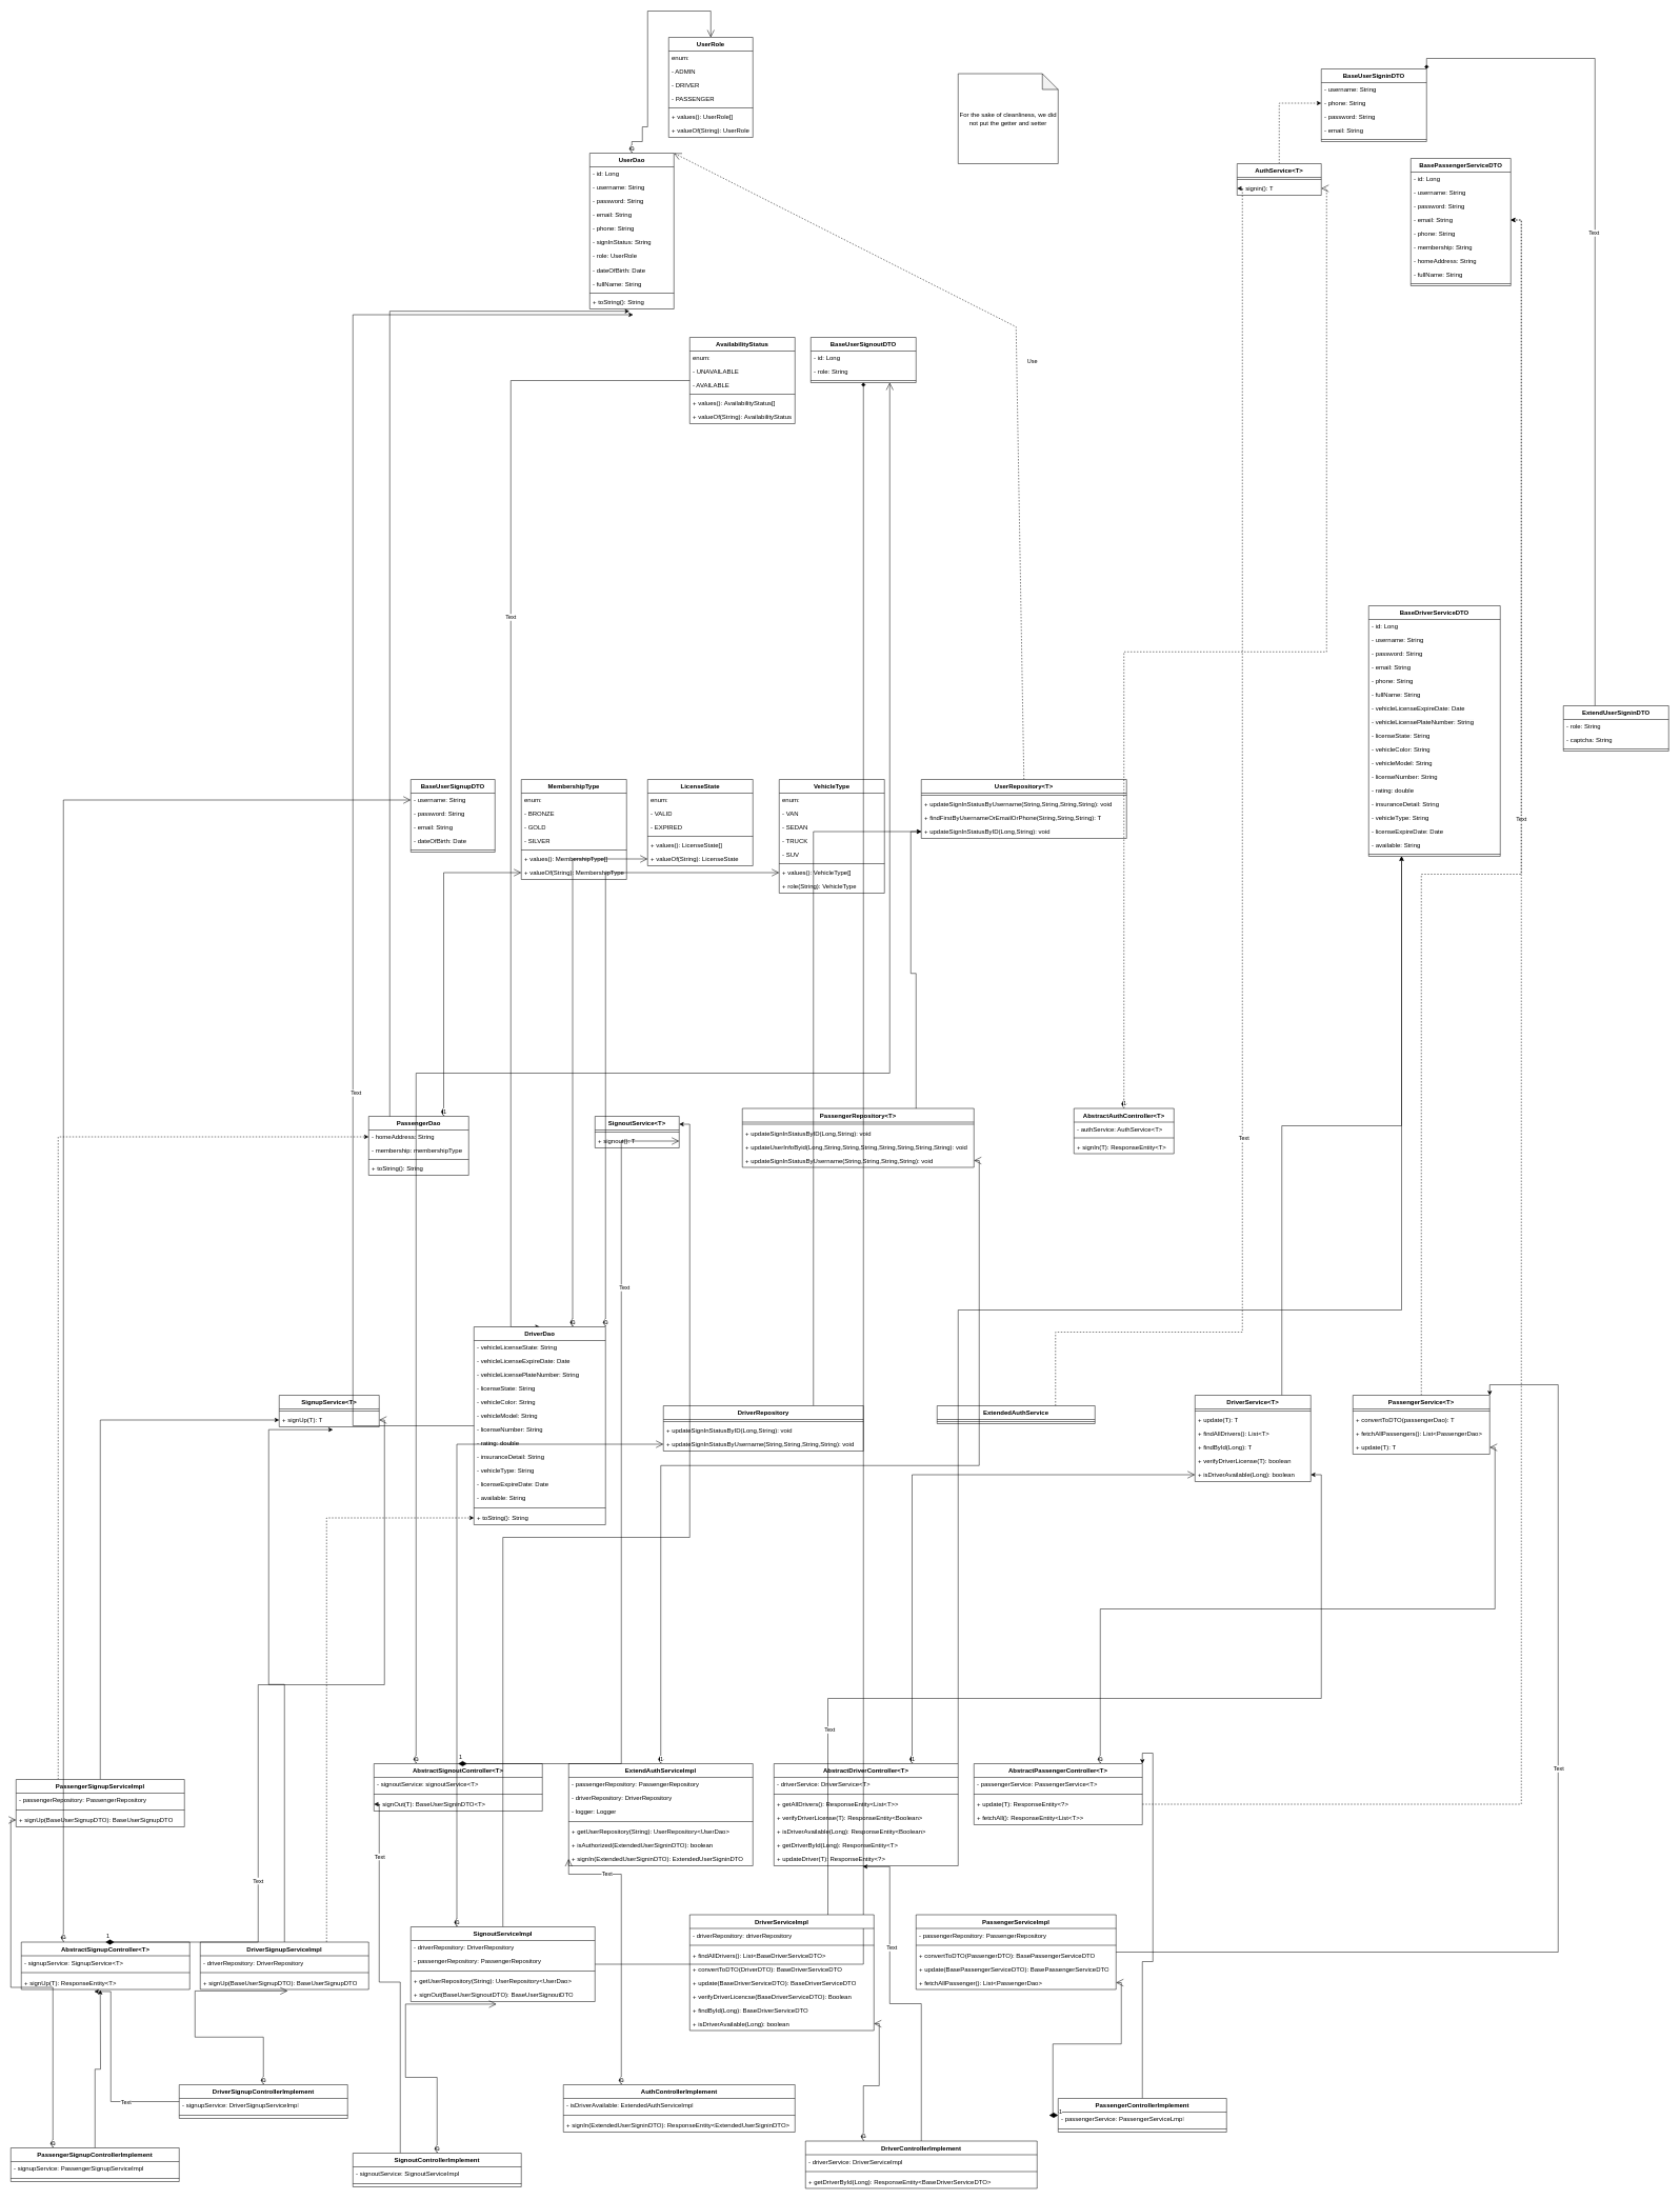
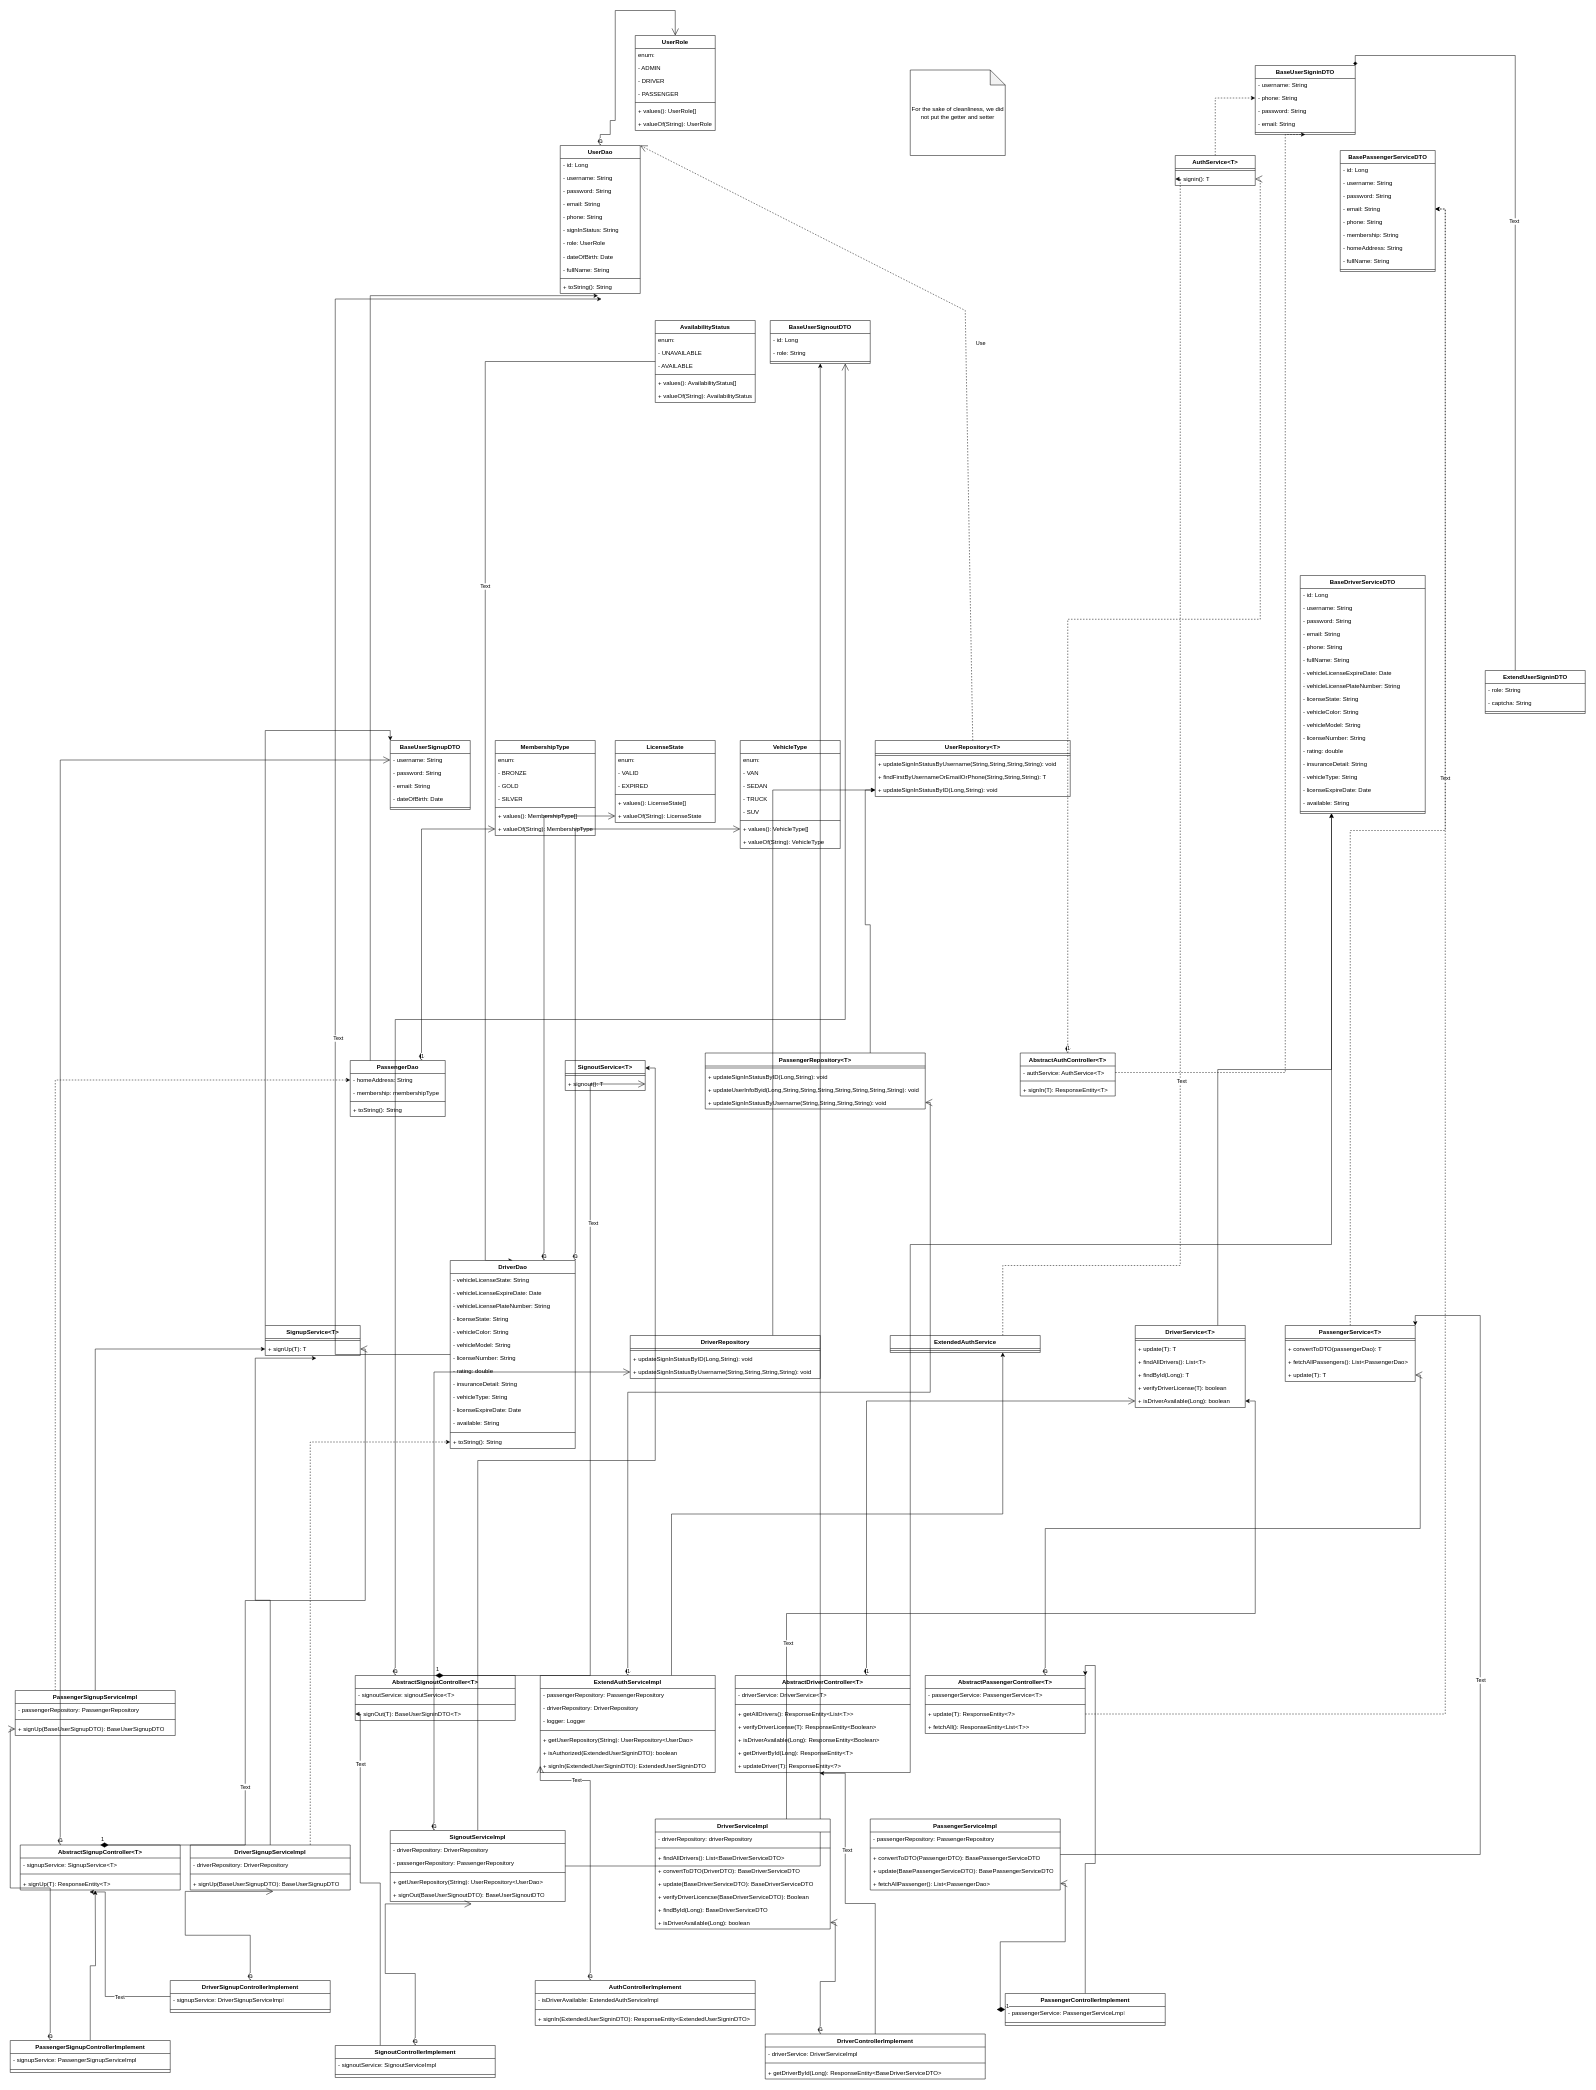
- <mxCell id="219" style="edgeStyle=orthogonalEdgeStyle;rounded=0;orthogonalLoop=1;jettySize=auto;html=1;entryX=0.5;entryY=1;entryDx=0;entryDy=0;endArrow=diamond;" edge="1" parent="1" source="220" target="31"><mxGeometry relative="1" as="geometry" /></mxCell>
+ <mxCell id="219" style="edgeStyle=orthogonalEdgeStyle;rounded=0;orthogonalLoop=1;jettySize=auto;html=1;entryX=0.5;entryY=1;entryDx=0;entryDy=0;" edge="1" parent="1" source="220" target="31"><mxGeometry relative="1" as="geometry" /></mxCell>
+ <mxCell id="294" style="edgeStyle=orthogonalEdgeStyle;rounded=0;orthogonalLoop=1;jettySize=auto;html=1;entryX=0.5;entryY=1;entryDx=0;entryDy=0;dashed=1;" edge="1" parent="1" source="130" target="35"><mxGeometry relative="1" as="geometry"><Array as="points"><mxPoint x="2570" y="2144" /><mxPoint x="2570" y="268" /></Array></mxGeometry></mxCell>
+ <mxCell id="133" style="edgeStyle=orthogonalEdgeStyle;rounded=0;orthogonalLoop=1;jettySize=auto;html=1;exitX=0;exitY=0;exitDx=0;exitDy=0;entryX=0;entryY=0;entryDx=0;entryDy=0;" edge="1" parent="1" source="134" target="55"><mxGeometry relative="1" as="geometry" /></mxCell>
- <mxCell id="84" value="+ role(String):&amp;nbsp;VehicleType" style="text;strokeColor=none;fillColor=none;align=left;verticalAlign=top;spacingLeft=4;spacingRight=4;overflow=hidden;rotatable=0;points=[[0,0.5],[1,0.5]];portConstraint=eastwest;whiteSpace=wrap;html=1;" parent="76" vertex="1"><mxGeometry y="190" width="200" height="26" as="geometry" /></mxCell>
+ <mxCell id="84" value="+ valueOf(String):&amp;nbsp;VehicleType" style="text;strokeColor=none;fillColor=none;align=left;verticalAlign=top;spacingLeft=4;spacingRight=4;overflow=hidden;rotatable=0;points=[[0,0.5],[1,0.5]];portConstraint=eastwest;whiteSpace=wrap;html=1;" parent="76" vertex="1"><mxGeometry y="190" width="200" height="26" as="geometry" /></mxCell>
+ <mxCell id="186" style="edgeStyle=orthogonalEdgeStyle;rounded=0;orthogonalLoop=1;jettySize=auto;html=1;exitX=0.75;exitY=0;exitDx=0;exitDy=0;entryX=0.75;entryY=1;entryDx=0;entryDy=0;" edge="1" parent="1" source="187" target="159"><mxGeometry relative="1" as="geometry" /></mxCell>
